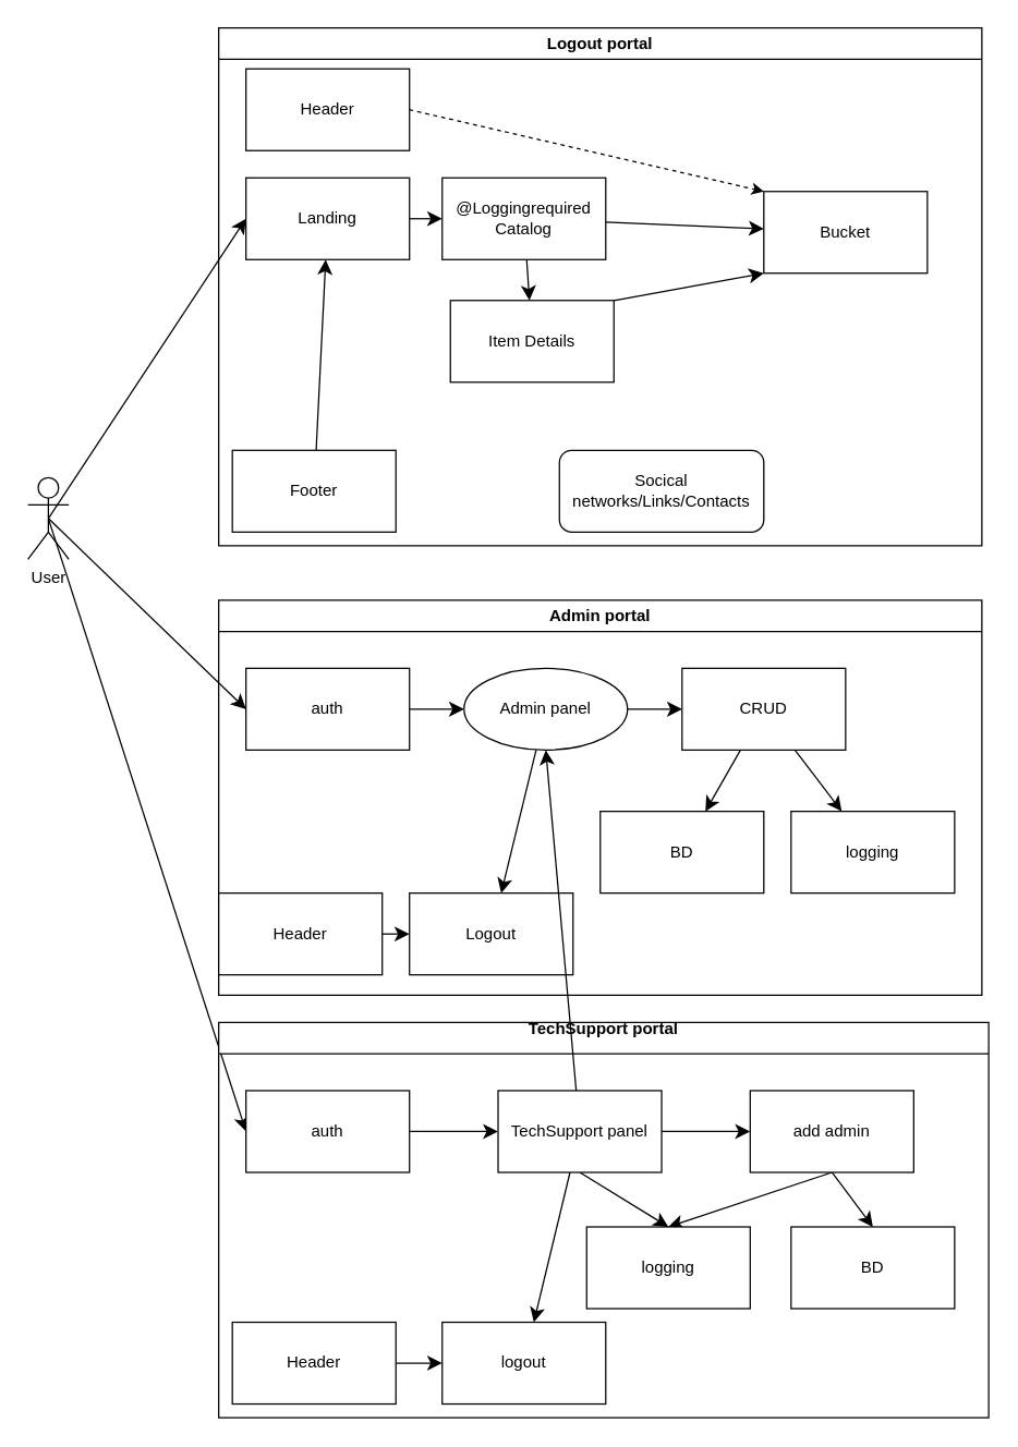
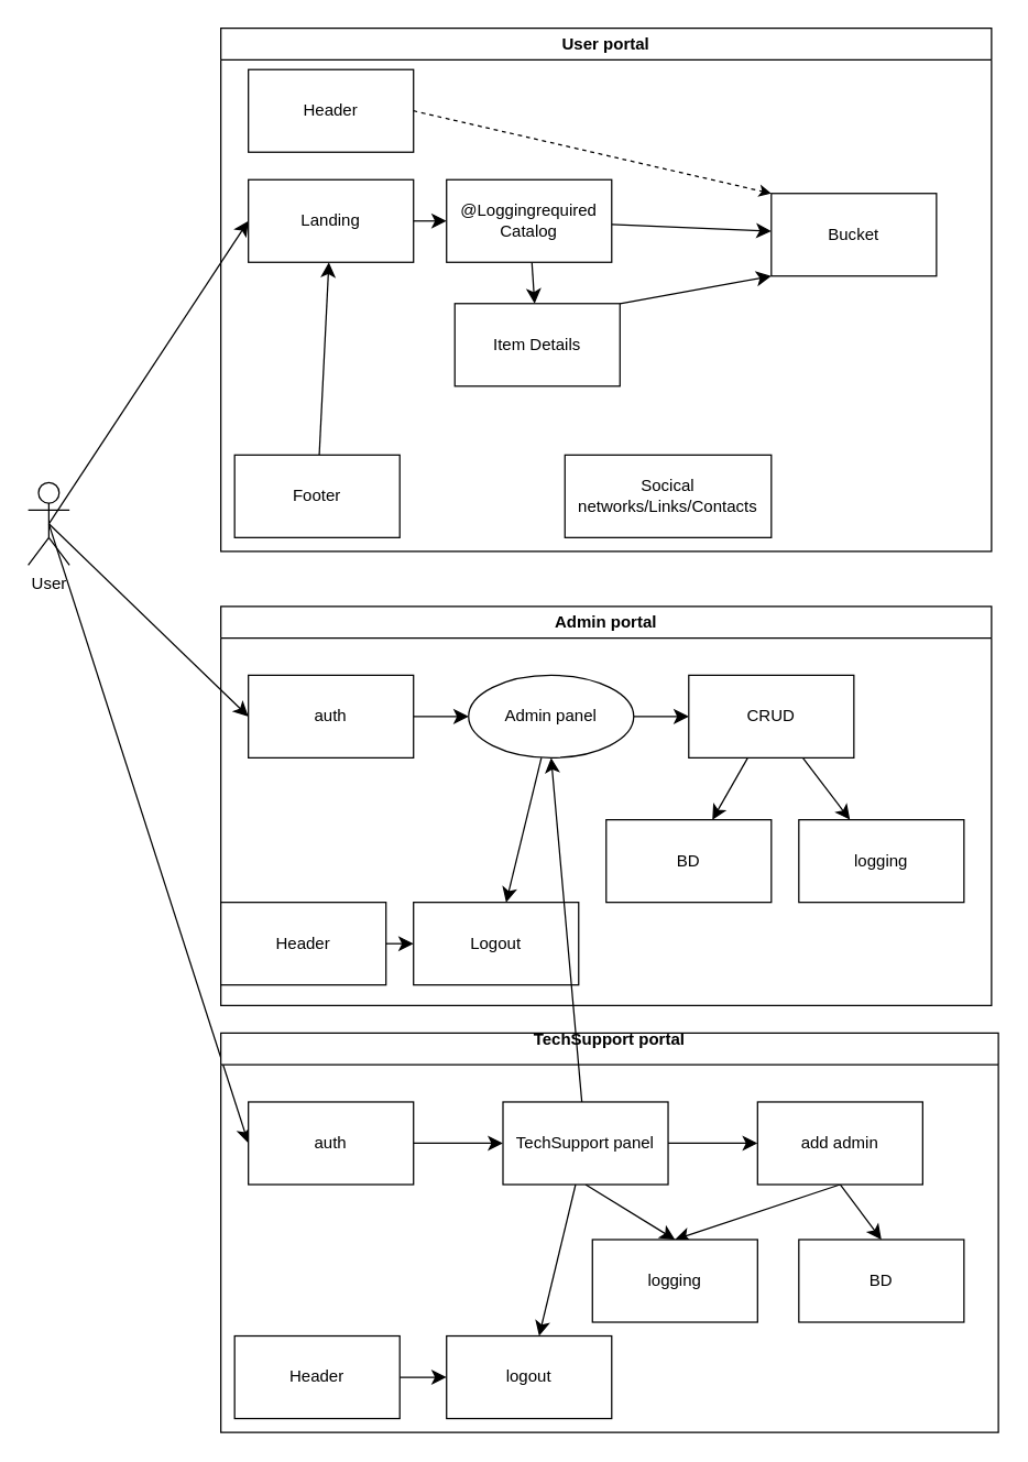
- <mxCell id="20" value="Logout portal" style="swimlane;whiteSpace=wrap;html=1;" vertex="1" parent="1"><mxGeometry x="160" y="20" width="560" height="380" as="geometry" /></mxCell>
+ <mxCell id="20" value="User portal" style="swimlane;whiteSpace=wrap;html=1;" vertex="1" parent="1"><mxGeometry x="160" y="20" width="560" height="380" as="geometry" /></mxCell>
- <mxCell id="31" value="Socical networks/Links/Contacts" style="whiteSpace=wrap;html=1;rounded=1;" vertex="1" parent="20"><mxGeometry x="250" y="310" width="150" height="60" as="geometry" /></mxCell>
+ <mxCell id="31" value="Socical networks/Links/Contacts" style="whiteSpace=wrap;html=1;rounded=0;" vertex="1" parent="20"><mxGeometry x="250" y="310" width="150" height="60" as="geometry" /></mxCell>
